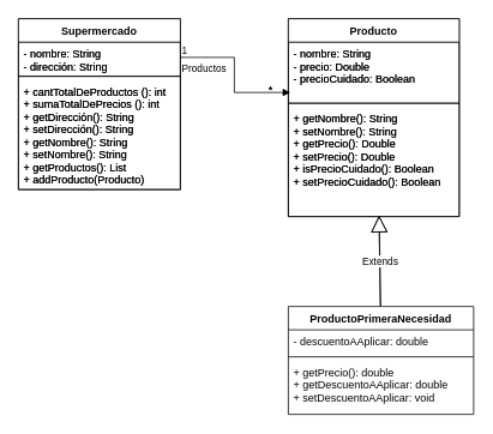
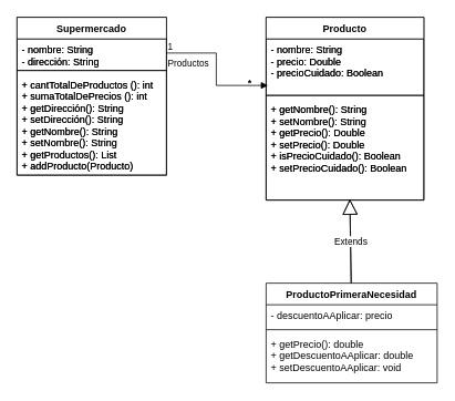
- <mxCell id="14" value="- descuentoAAplicar: double" style="text;strokeColor=none;fillColor=none;align=left;verticalAlign=top;spacingLeft=4;spacingRight=4;overflow=hidden;rotatable=0;points=[[0,0.5],[1,0.5]];portConstraint=eastwest;" parent="13" vertex="1"><mxGeometry y="26" width="206" height="26" as="geometry" /></mxCell>
+ <mxCell id="14" value="- descuentoAAplicar: precio" style="text;strokeColor=none;fillColor=none;align=left;verticalAlign=top;spacingLeft=4;spacingRight=4;overflow=hidden;rotatable=0;points=[[0,0.5],[1,0.5]];portConstraint=eastwest;" parent="13" vertex="1"><mxGeometry y="26" width="206" height="26" as="geometry" /></mxCell>
